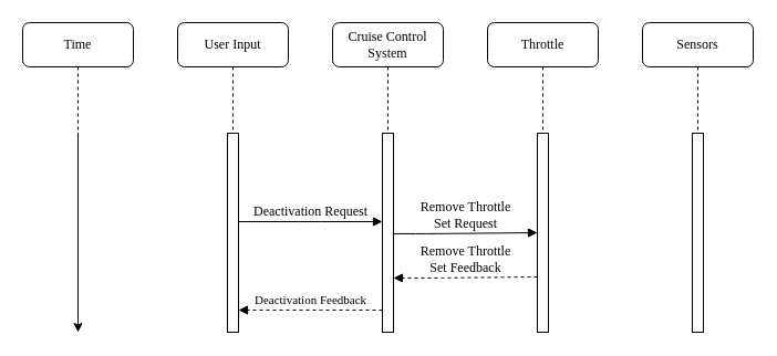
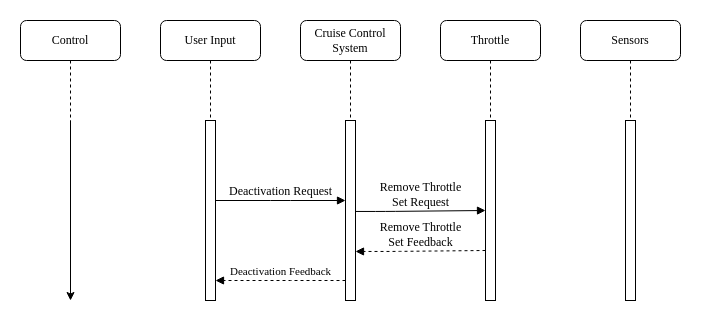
- <mxCell id="10" value="Time" style="shape=umlLifeline;perimeter=lifelinePerimeter;whiteSpace=wrap;html=1;container=1;collapsible=0;recursiveResize=0;outlineConnect=0;rounded=1;shadow=0;comic=0;labelBackgroundColor=none;strokeWidth=1;fontFamily=Verdana;fontSize=12;align=center;fillColor=#ffffff;" parent="1" vertex="1"><mxGeometry x="20" y="20" width="100" height="260" as="geometry" /></mxCell>
+ <mxCell id="10" value="Control" style="shape=umlLifeline;perimeter=lifelinePerimeter;whiteSpace=wrap;html=1;container=1;collapsible=0;recursiveResize=0;outlineConnect=0;rounded=1;shadow=0;comic=0;labelBackgroundColor=none;strokeWidth=1;fontFamily=Verdana;fontSize=12;align=center;fillColor=#ffffff;" parent="1" vertex="1"><mxGeometry x="20" y="20" width="100" height="260" as="geometry" /></mxCell>
